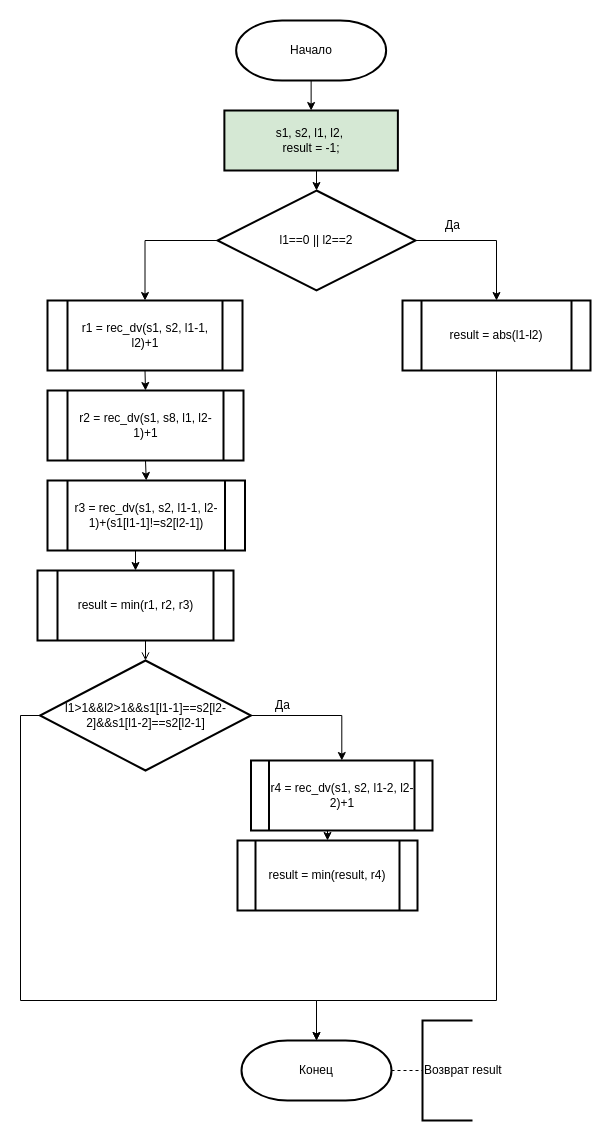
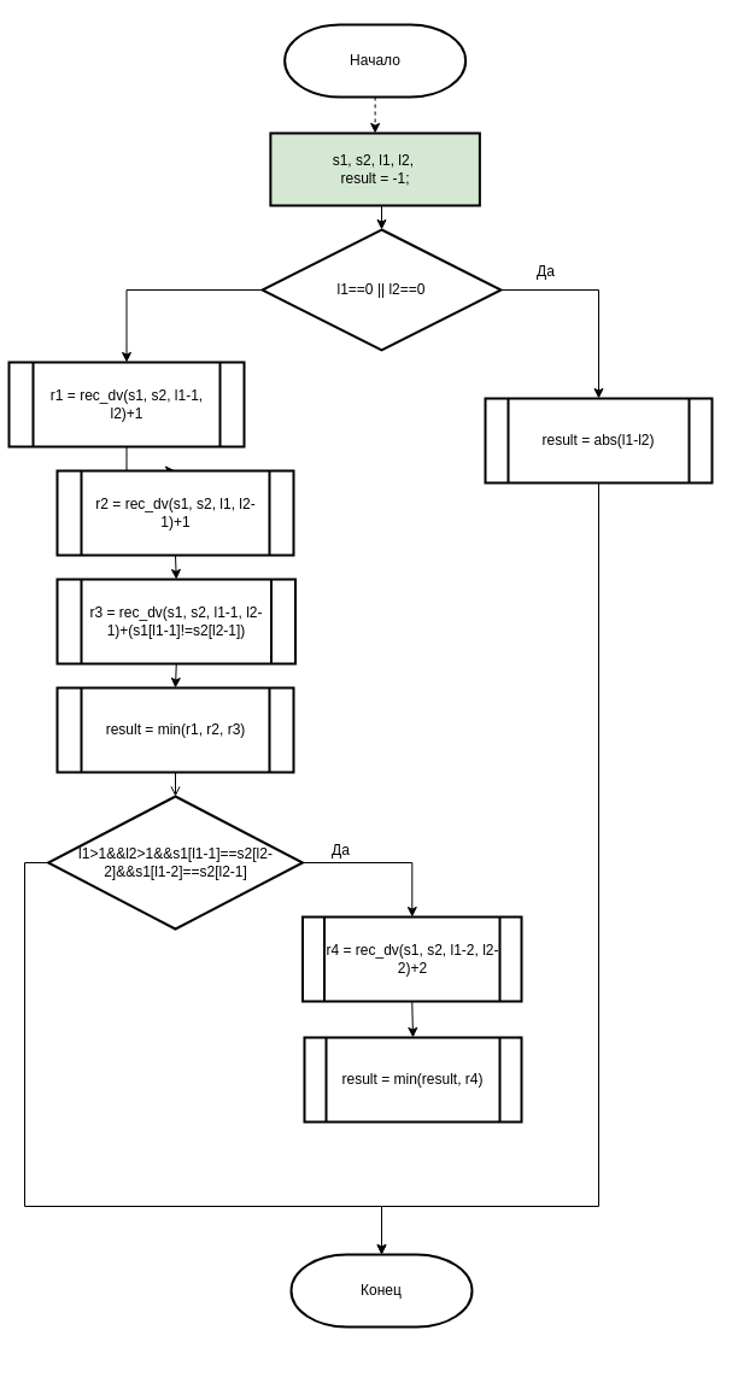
- <mxCell id="2" style="edgeStyle=orthogonalEdgeStyle;rounded=0;orthogonalLoop=1;jettySize=auto;html=1;exitX=0.5;exitY=1;exitDx=0;exitDy=0;exitPerimeter=0;entryX=0.5;entryY=0;entryDx=0;entryDy=0;" edge="1" parent="1" source="3" target="5"><mxGeometry relative="1" as="geometry" /></mxCell>
+ <mxCell id="2" style="edgeStyle=orthogonalEdgeStyle;rounded=0;orthogonalLoop=1;jettySize=auto;html=1;exitX=0.5;exitY=1;exitDx=0;exitDy=0;exitPerimeter=0;entryX=0.5;entryY=0;entryDx=0;entryDy=0;dashed=1;" edge="1" parent="1" source="3" target="5"><mxGeometry relative="1" as="geometry" /></mxCell>
- <mxCell id="8" value="l1==0 || l2==2" style="strokeWidth=2;html=1;shape=mxgraph.flowchart.decision;whiteSpace=wrap;" vertex="1" parent="1"><mxGeometry x="217" y="190" width="198" height="100" as="geometry" /></mxCell>
+ <mxCell id="8" value="l1==0 || l2==0" style="strokeWidth=2;html=1;shape=mxgraph.flowchart.decision;whiteSpace=wrap;" vertex="1" parent="1"><mxGeometry x="217" y="190" width="198" height="100" as="geometry" /></mxCell>
- <mxCell id="12" value="r1 = rec_dv(s1, s2, l1-1, l2)+1" style="shape=process;whiteSpace=wrap;html=1;backgroundOutline=1;strokeWidth=2;" vertex="1" parent="1"><mxGeometry x="47" y="300" width="195" height="70" as="geometry" /></mxCell>
+ <mxCell id="12" value="r1 = rec_dv(s1, s2, l1-1, l2)+1" style="shape=process;whiteSpace=wrap;html=1;backgroundOutline=1;strokeWidth=2;" vertex="1" parent="1"><mxGeometry x="7" y="300" width="195" height="70" as="geometry" /></mxCell>
- <mxCell id="10" value="result = abs(l1-l2)" style="shape=process;whiteSpace=wrap;html=1;backgroundOutline=1;strokeWidth=2;" vertex="1" parent="1"><mxGeometry x="402" y="300" width="188" height="70" as="geometry" /></mxCell>
+ <mxCell id="10" value="result = abs(l1-l2)" style="shape=process;whiteSpace=wrap;html=1;backgroundOutline=1;strokeWidth=2;" vertex="1" parent="1"><mxGeometry x="402" y="330" width="188" height="70" as="geometry" /></mxCell>
- <mxCell id="14" value="r2 = rec_dv(s1, s8, l1, l2-1)+1" style="shape=process;whiteSpace=wrap;html=1;backgroundOutline=1;strokeWidth=2;" vertex="1" parent="1"><mxGeometry x="47" y="390" width="196" height="70" as="geometry" /></mxCell>
+ <mxCell id="14" value="r2 = rec_dv(s1, s2, l1, l2-1)+1" style="shape=process;whiteSpace=wrap;html=1;backgroundOutline=1;strokeWidth=2;" vertex="1" parent="1"><mxGeometry x="47" y="390" width="196" height="70" as="geometry" /></mxCell>
- <mxCell id="18" value="result = min(r1, r2, r3)" style="shape=process;whiteSpace=wrap;html=1;backgroundOutline=1;strokeWidth=2;" vertex="1" parent="1"><mxGeometry x="37" y="570" width="196" height="70" as="geometry" /></mxCell>
+ <mxCell id="18" value="result = min(r1, r2, r3)" style="shape=process;whiteSpace=wrap;html=1;backgroundOutline=1;strokeWidth=2;" vertex="1" parent="1"><mxGeometry x="47" y="570" width="196" height="70" as="geometry" /></mxCell>
- <mxCell id="23" value="r4 = rec_dv(s1, s2, l1-2, l2-2)+1" style="shape=process;whiteSpace=wrap;html=1;backgroundOutline=1;strokeWidth=2;" vertex="1" parent="1"><mxGeometry x="250.5" y="760" width="181.5" height="70" as="geometry" /></mxCell>
+ <mxCell id="23" value="r4 = rec_dv(s1, s2, l1-2, l2-2)+2" style="shape=process;whiteSpace=wrap;html=1;backgroundOutline=1;strokeWidth=2;" vertex="1" parent="1"><mxGeometry x="250.5" y="760" width="181.5" height="70" as="geometry" /></mxCell>
- <mxCell id="24" value="result = min(result, r4)" style="shape=process;whiteSpace=wrap;html=1;backgroundOutline=1;strokeWidth=2;" vertex="1" parent="1"><mxGeometry x="237" y="840" width="180" height="70" as="geometry" /></mxCell>
+ <mxCell id="24" value="result = min(result, r4)" style="shape=process;whiteSpace=wrap;html=1;backgroundOutline=1;strokeWidth=2;" vertex="1" parent="1"><mxGeometry x="252" y="860" width="180" height="70" as="geometry" /></mxCell>
- <mxCell id="25" style="edgeStyle=orthogonalEdgeStyle;rounded=0;orthogonalLoop=1;jettySize=auto;html=1;exitX=1;exitY=0.5;exitDx=0;exitDy=0;exitPerimeter=0;entryX=0;entryY=0.5;entryDx=0;entryDy=0;entryPerimeter=0;endArrow=none;endFill=0;dashed=1;" edge="1" parent="1" source="26" target="29"><mxGeometry relative="1" as="geometry" /></mxCell>
- <mxCell id="29" value="Возврат result" style="strokeWidth=2;html=1;shape=mxgraph.flowchart.annotation_1;align=left;pointerEvents=1;" vertex="1" parent="1"><mxGeometry x="422" y="1020" width="50" height="100" as="geometry" /></mxCell>
